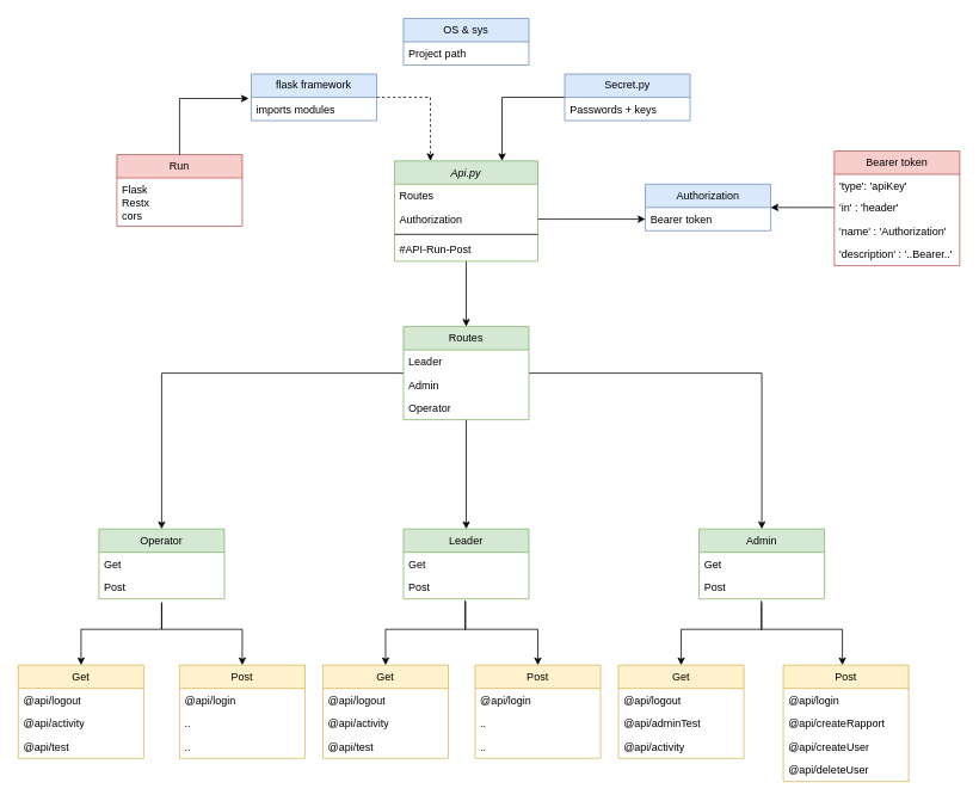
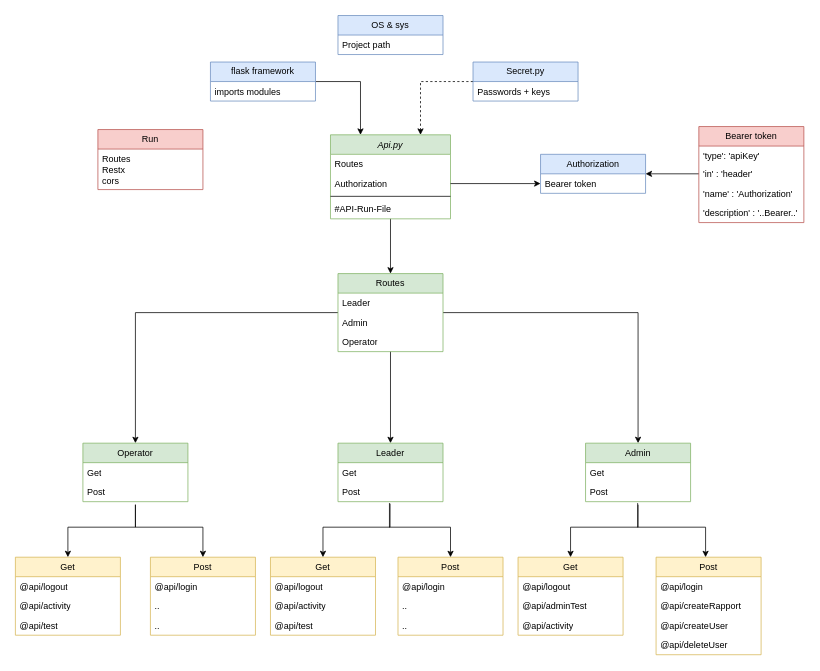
- <mxCell id="23" style="edgeStyle=orthogonalEdgeStyle;rounded=0;orthogonalLoop=1;jettySize=auto;html=1;entryX=0.75;entryY=0;entryDx=0;entryDy=0;" parent="1" source="24" target="3" edge="1"><mxGeometry relative="1" as="geometry" /></mxCell>
+ <mxCell id="23" style="edgeStyle=orthogonalEdgeStyle;rounded=0;orthogonalLoop=1;jettySize=auto;html=1;entryX=0.75;entryY=0;entryDx=0;entryDy=0;dashed=1;" parent="1" source="24" target="3" edge="1"><mxGeometry relative="1" as="geometry" /></mxCell>
- <mxCell id="13" style="edgeStyle=orthogonalEdgeStyle;rounded=0;orthogonalLoop=1;jettySize=auto;html=1;exitX=0.5;exitY=0;exitDx=0;exitDy=0;entryX=-0.02;entryY=0.05;entryDx=0;entryDy=0;entryPerimeter=0;" parent="1" source="11" target="10" edge="1"><mxGeometry relative="1" as="geometry" /></mxCell>
- <mxCell id="8" style="edgeStyle=orthogonalEdgeStyle;rounded=0;orthogonalLoop=1;jettySize=auto;html=1;exitX=1;exitY=0.5;exitDx=0;exitDy=0;entryX=0.25;entryY=0;entryDx=0;entryDy=0;dashed=1;" parent="1" source="9" target="3" edge="1"><mxGeometry relative="1" as="geometry" /></mxCell>
+ <mxCell id="8" style="edgeStyle=orthogonalEdgeStyle;rounded=0;orthogonalLoop=1;jettySize=auto;html=1;exitX=1;exitY=0.5;exitDx=0;exitDy=0;entryX=0.25;entryY=0;entryDx=0;entryDy=0;" parent="1" source="9" target="3" edge="1"><mxGeometry relative="1" as="geometry" /></mxCell>
- <mxCell id="12" value="Flask&lt;br&gt;Restx&lt;br&gt;cors&lt;br&gt;" style="text;strokeColor=none;fillColor=none;align=left;verticalAlign=top;spacingLeft=4;spacingRight=4;overflow=hidden;rotatable=0;points=[[0,0.5],[1,0.5]];portConstraint=eastwest;whiteSpace=wrap;html=1;" parent="11" vertex="1"><mxGeometry y="26" width="140" height="54" as="geometry" /></mxCell>
+ <mxCell id="12" value="Routes&lt;br&gt;Restx&lt;br&gt;cors&lt;br&gt;" style="text;strokeColor=none;fillColor=none;align=left;verticalAlign=top;spacingLeft=4;spacingRight=4;overflow=hidden;rotatable=0;points=[[0,0.5],[1,0.5]];portConstraint=eastwest;whiteSpace=wrap;html=1;" parent="11" vertex="1"><mxGeometry y="26" width="140" height="54" as="geometry" /></mxCell>
- <mxCell id="7" value="#API-Run-Post" style="text;align=left;verticalAlign=top;spacingLeft=4;spacingRight=4;overflow=hidden;rotatable=0;points=[[0,0.5],[1,0.5]];portConstraint=eastwest;" parent="3" vertex="1"><mxGeometry y="86" width="160" height="26" as="geometry" /></mxCell>
+ <mxCell id="7" value="#API-Run-File" style="text;align=left;verticalAlign=top;spacingLeft=4;spacingRight=4;overflow=hidden;rotatable=0;points=[[0,0.5],[1,0.5]];portConstraint=eastwest;" parent="3" vertex="1"><mxGeometry y="86" width="160" height="26" as="geometry" /></mxCell>
